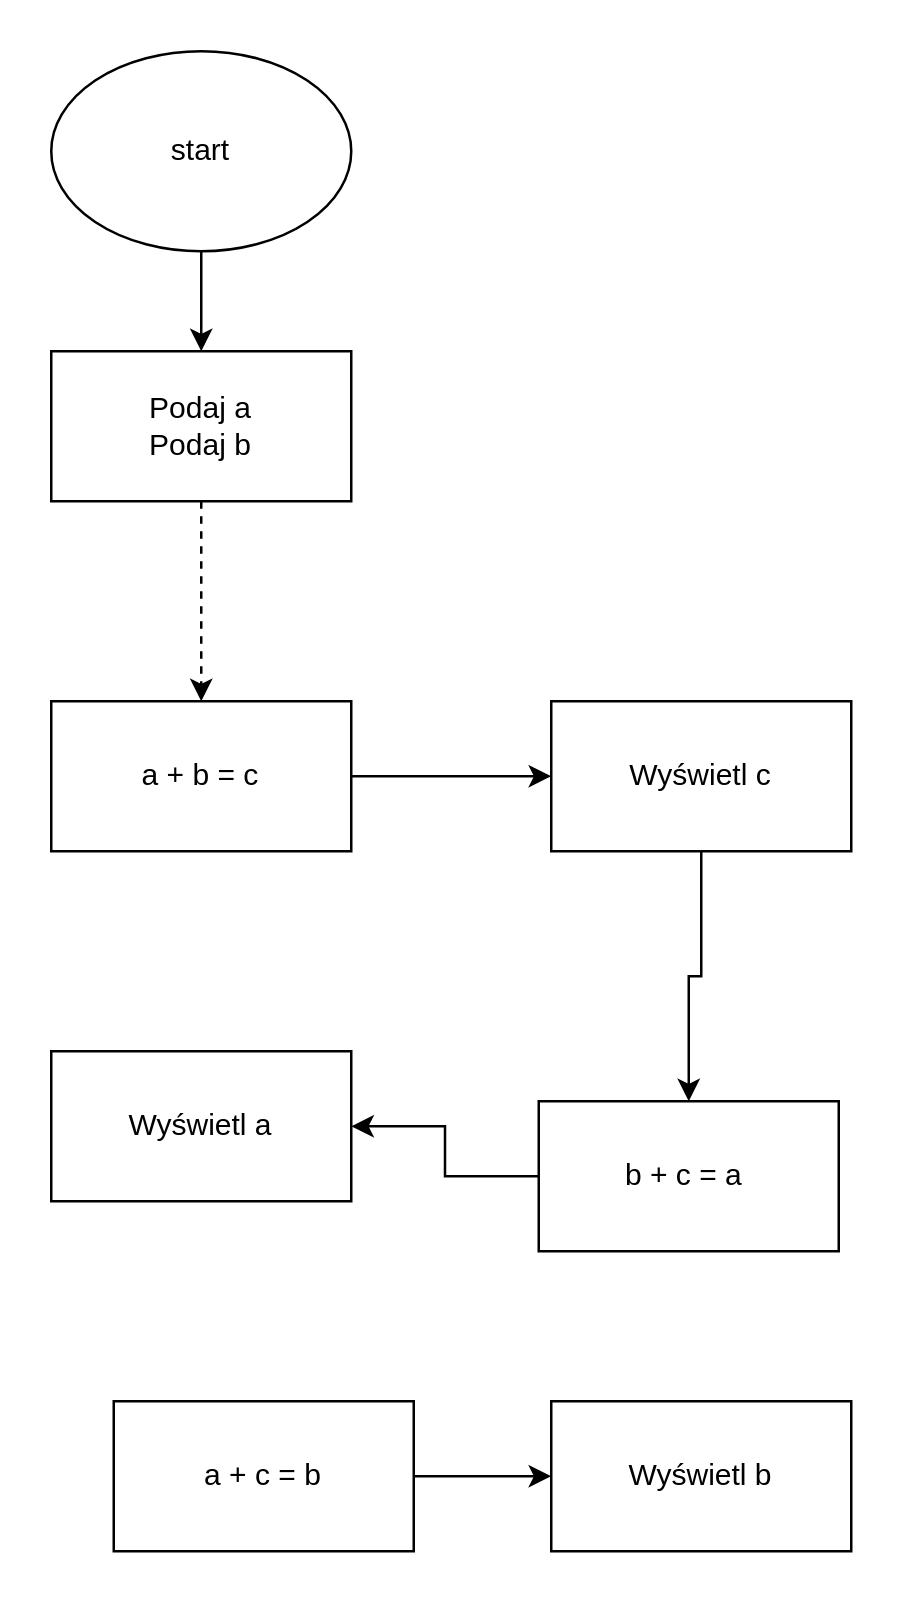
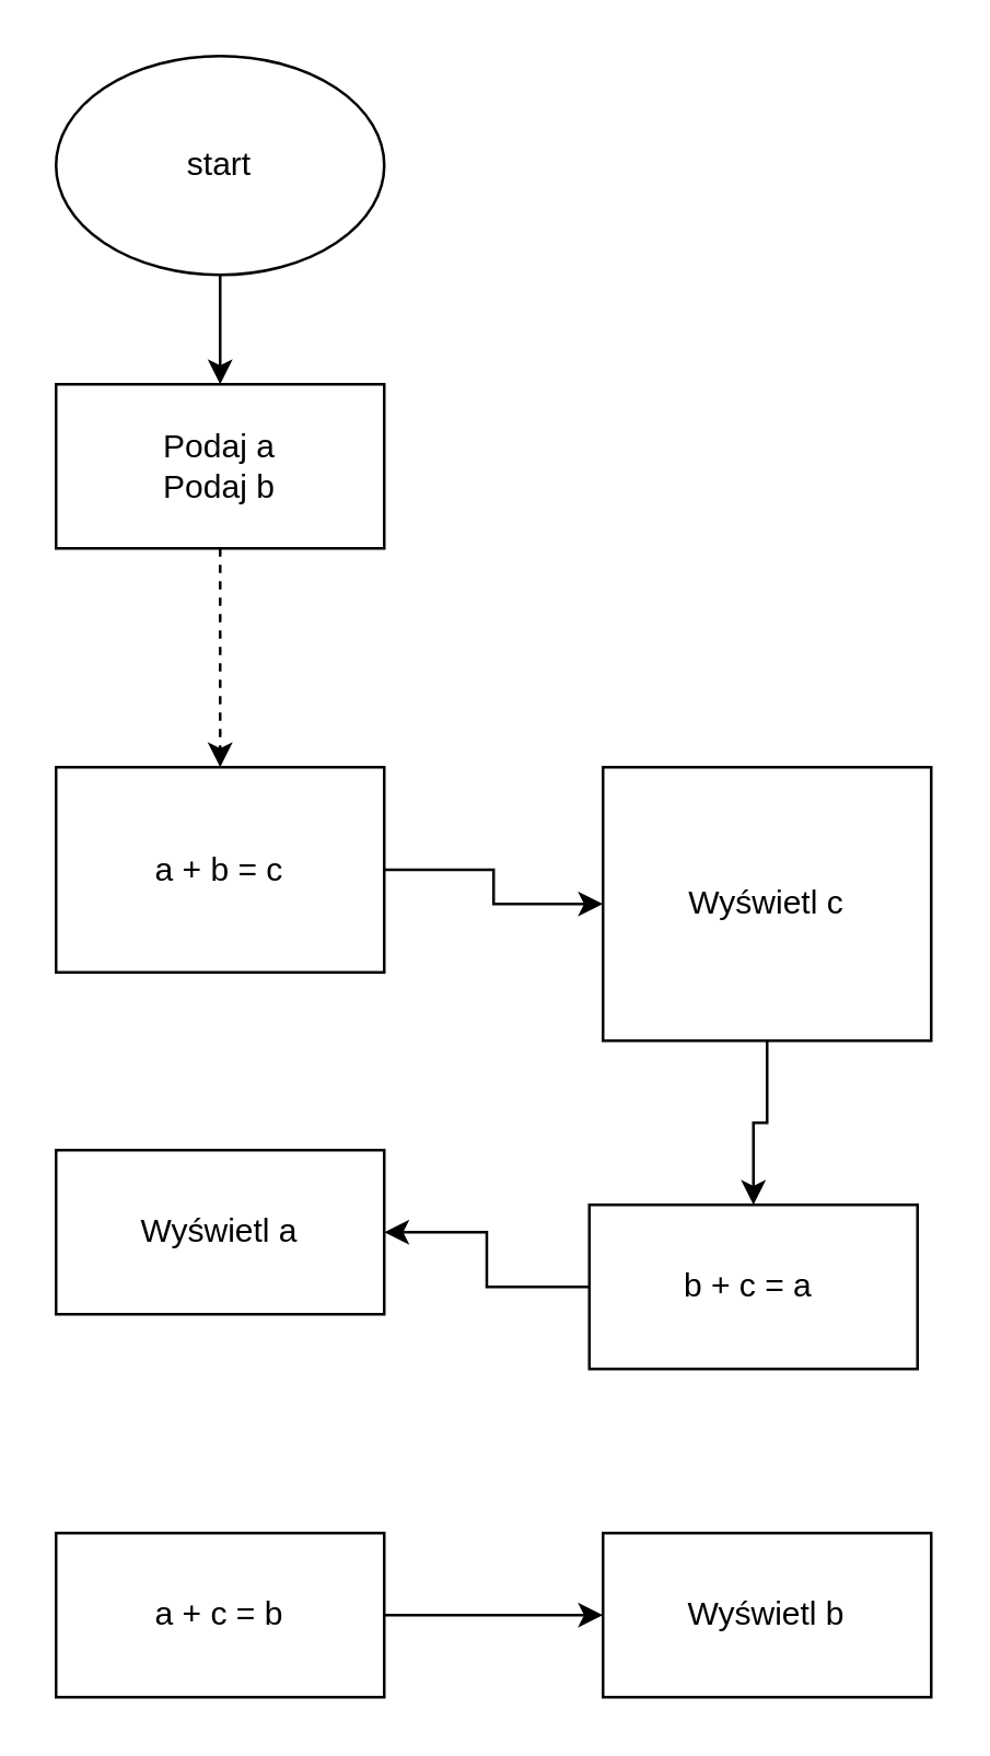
- <mxCell id="7" value="a + b = c" style="rounded=0;whiteSpace=wrap;html=1;" parent="1" vertex="1"><mxGeometry x="20" y="280" width="120" height="60" as="geometry" /></mxCell>
+ <mxCell id="7" value="a + b = c" style="rounded=0;whiteSpace=wrap;html=1;" parent="1" vertex="1"><mxGeometry x="20" y="280" width="120" height="75" as="geometry" /></mxCell>
- <mxCell id="9" value="Wyświetl c" style="whiteSpace=wrap;html=1;rounded=0;" parent="1" vertex="1"><mxGeometry x="220" y="280" width="120" height="60" as="geometry" /></mxCell>
+ <mxCell id="9" value="Wyświetl c" style="whiteSpace=wrap;html=1;rounded=0;" parent="1" vertex="1"><mxGeometry x="220" y="280" width="120" height="100" as="geometry" /></mxCell>
- <mxCell id="14" value="a + c = b" style="whiteSpace=wrap;html=1;rounded=0;" parent="1" vertex="1"><mxGeometry x="45" y="560" width="120" height="60" as="geometry" /></mxCell>
+ <mxCell id="14" value="a + c = b" style="whiteSpace=wrap;html=1;rounded=0;" parent="1" vertex="1"><mxGeometry x="20" y="560" width="120" height="60" as="geometry" /></mxCell>
